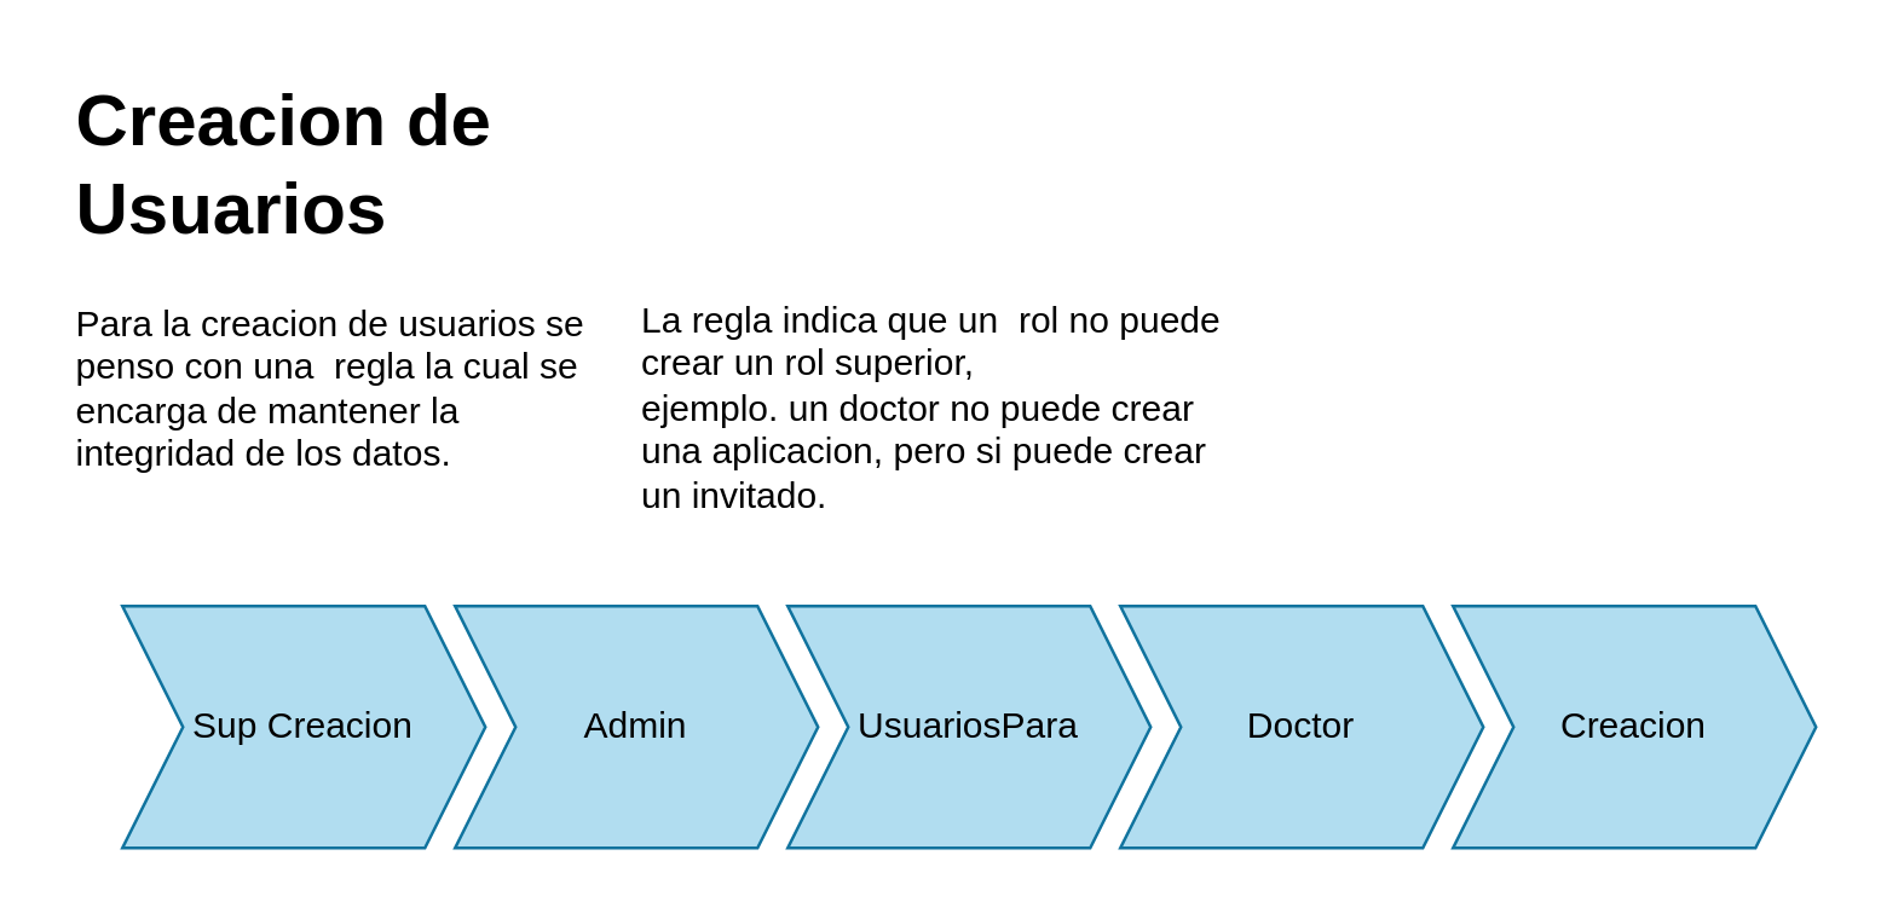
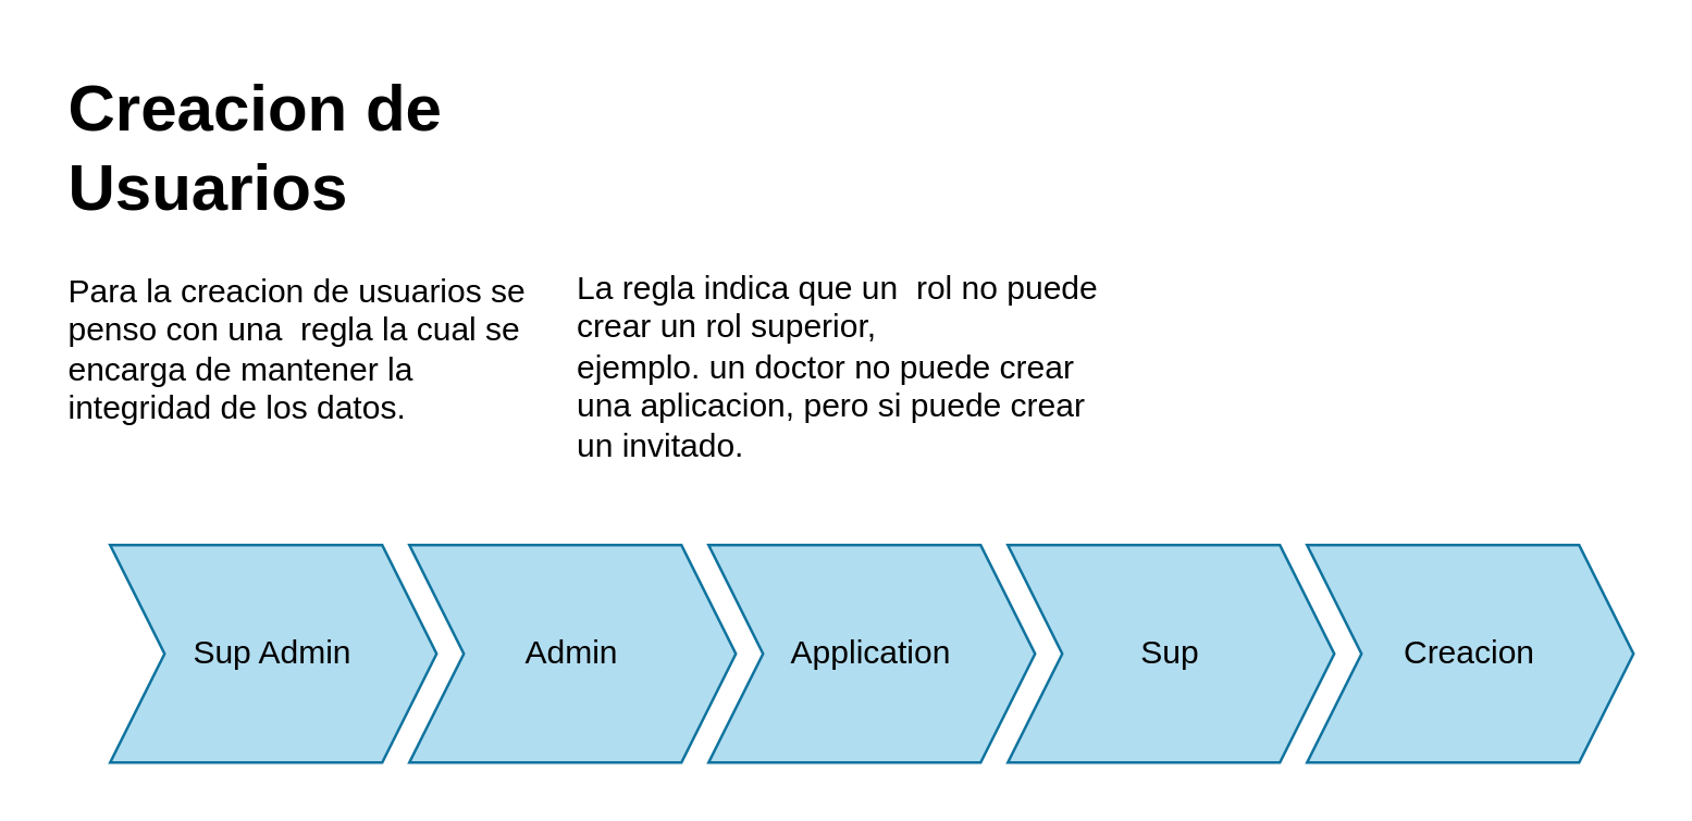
- <mxCell id="4" value="Sup Creacion" style="shape=step;perimeter=stepPerimeter;whiteSpace=wrap;html=1;fixedSize=1;fillColor=#b1ddf0;strokeColor=#10739e;" vertex="1" parent="1"><mxGeometry x="40" y="200" width="120" height="80" as="geometry" /></mxCell>
+ <mxCell id="4" value="Sup Admin" style="shape=step;perimeter=stepPerimeter;whiteSpace=wrap;html=1;fixedSize=1;fillColor=#b1ddf0;strokeColor=#10739e;" vertex="1" parent="1"><mxGeometry x="40" y="200" width="120" height="80" as="geometry" /></mxCell>
- <mxCell id="6" value="UsuariosPara" style="shape=step;perimeter=stepPerimeter;whiteSpace=wrap;html=1;fixedSize=1;fillColor=#b1ddf0;strokeColor=#10739e;" vertex="1" parent="1"><mxGeometry x="260" y="200" width="120" height="80" as="geometry" /></mxCell>
+ <mxCell id="6" value="Application" style="shape=step;perimeter=stepPerimeter;whiteSpace=wrap;html=1;fixedSize=1;fillColor=#b1ddf0;strokeColor=#10739e;" vertex="1" parent="1"><mxGeometry x="260" y="200" width="120" height="80" as="geometry" /></mxCell>
- <mxCell id="7" value="Doctor" style="shape=step;perimeter=stepPerimeter;whiteSpace=wrap;html=1;fixedSize=1;fillColor=#b1ddf0;strokeColor=#10739e;" vertex="1" parent="1"><mxGeometry x="370" y="200" width="120" height="80" as="geometry" /></mxCell>
+ <mxCell id="7" value="Sup" style="shape=step;perimeter=stepPerimeter;whiteSpace=wrap;html=1;fixedSize=1;fillColor=#b1ddf0;strokeColor=#10739e;" vertex="1" parent="1"><mxGeometry x="370" y="200" width="120" height="80" as="geometry" /></mxCell>
